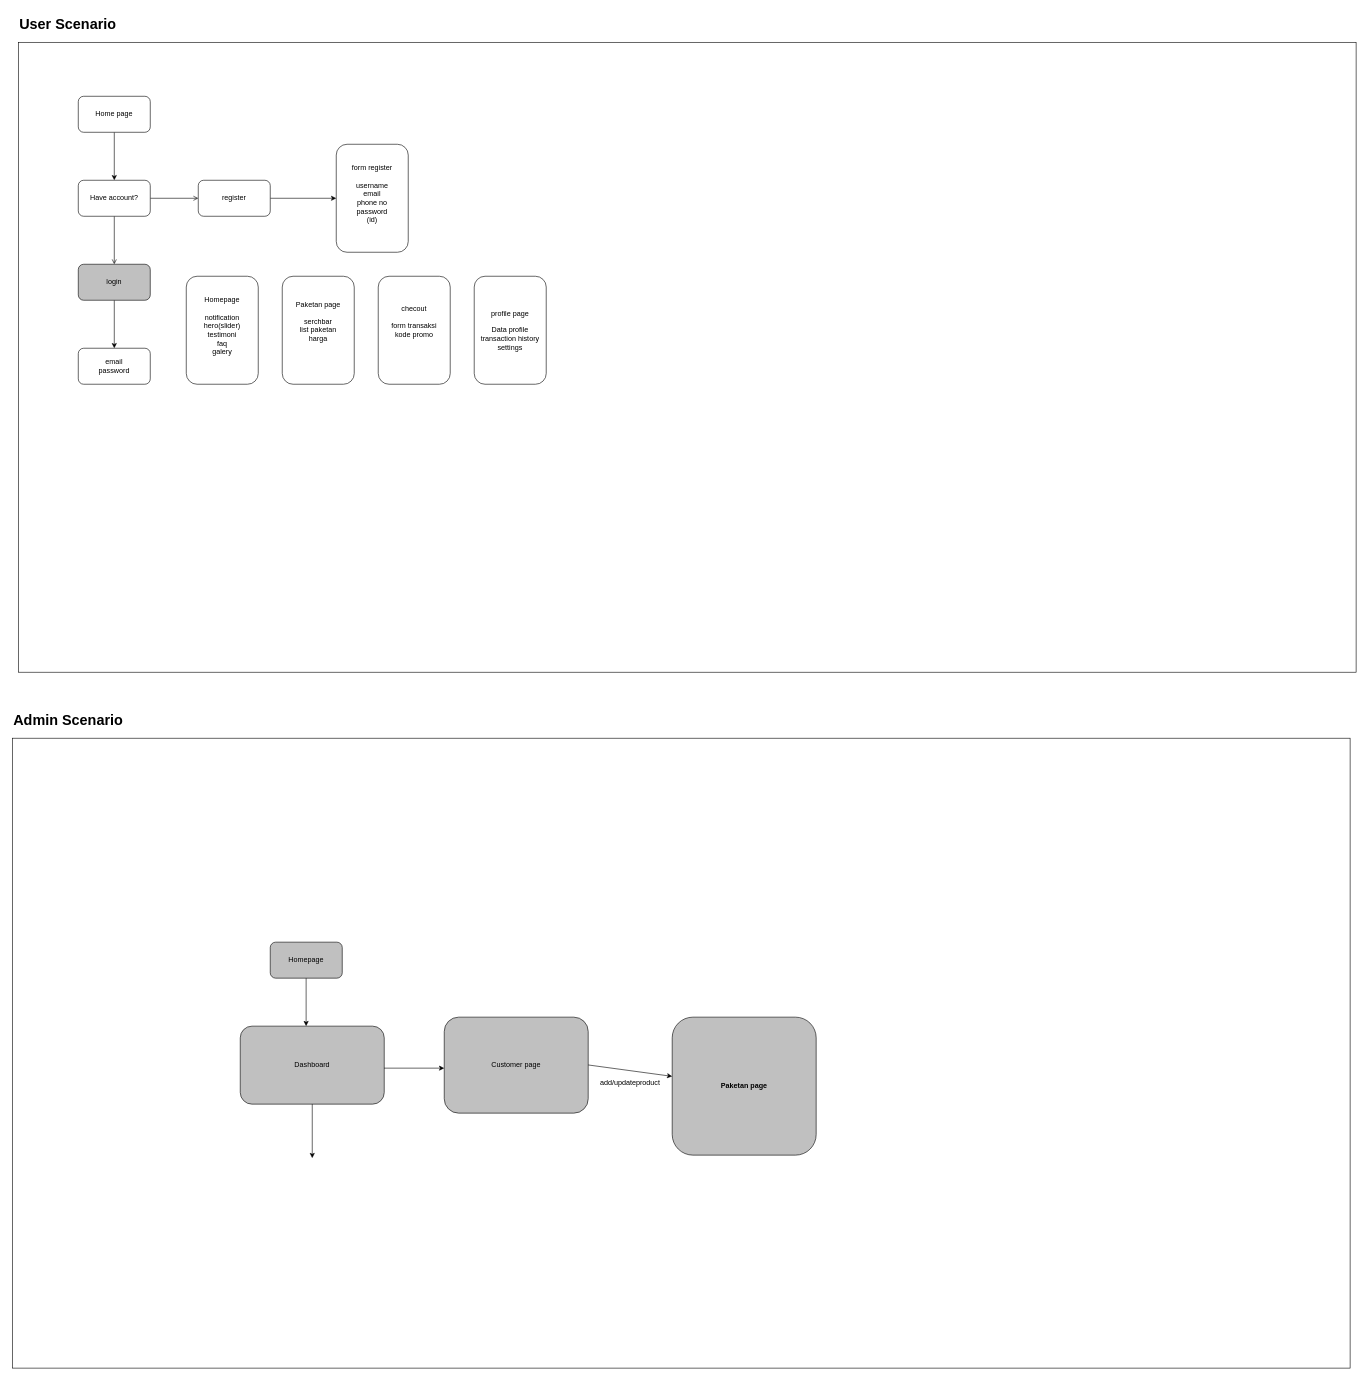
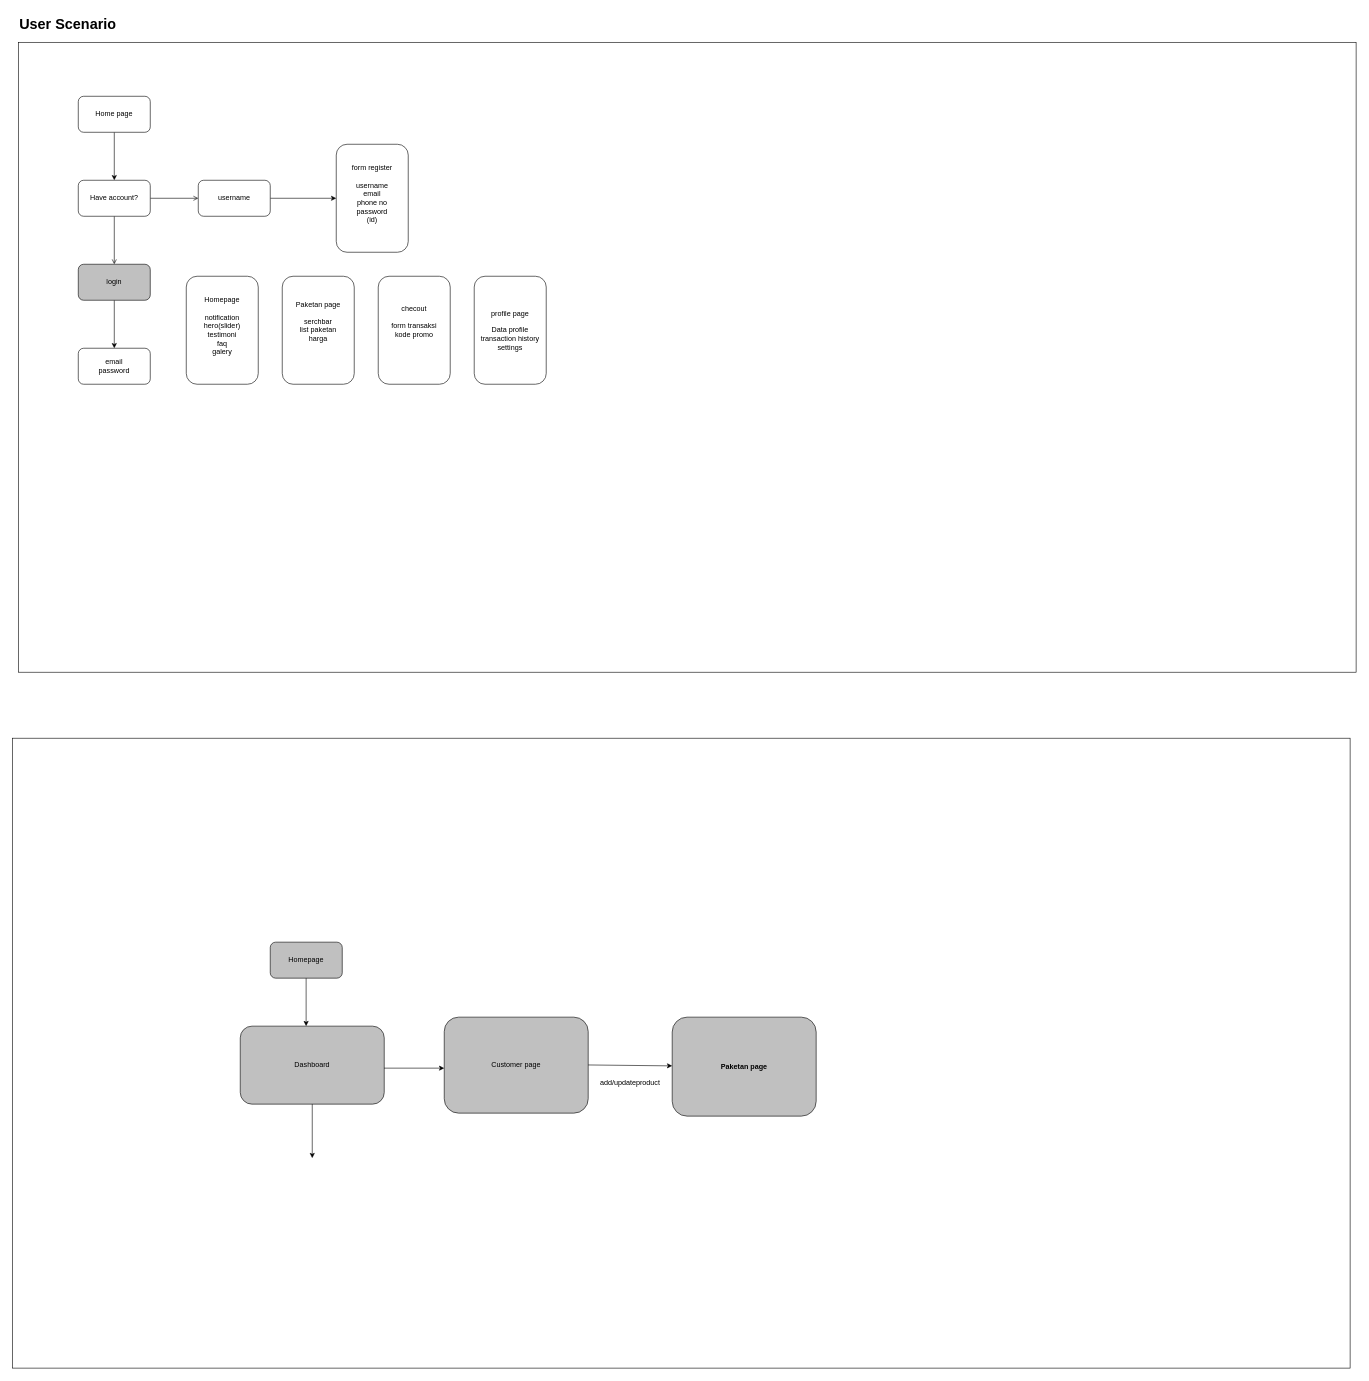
- <mxCell id="12" value="register" style="whiteSpace=wrap;html=1;rounded=1;" parent="1" vertex="1"><mxGeometry x="330" y="300" width="120" height="60" as="geometry" /></mxCell>
+ <mxCell id="12" value="username" style="whiteSpace=wrap;html=1;rounded=1;" parent="1" vertex="1"><mxGeometry x="330" y="300" width="120" height="60" as="geometry" /></mxCell>
- <mxCell id="4" value="&lt;h1 style=&quot;margin-top: 0px;&quot;&gt;Admin Scenario&lt;/h1&gt;" style="text;html=1;whiteSpace=wrap;overflow=hidden;rounded=0;" parent="1" vertex="1"><mxGeometry x="20" y="1180" width="230" height="40" as="geometry" /></mxCell>
- <mxCell id="23" value="Paketan page" style="rounded=1;whiteSpace=wrap;html=1;fillColor=#c0c0c0;fontStyle=1" parent="1" vertex="1"><mxGeometry x="1120" y="1695" width="240" height="230" as="geometry" /></mxCell>
+ <mxCell id="23" value="Paketan page" style="rounded=1;whiteSpace=wrap;html=1;fillColor=#c0c0c0;fontStyle=1" parent="1" vertex="1"><mxGeometry x="1120" y="1695" width="240" height="165" as="geometry" /></mxCell>
